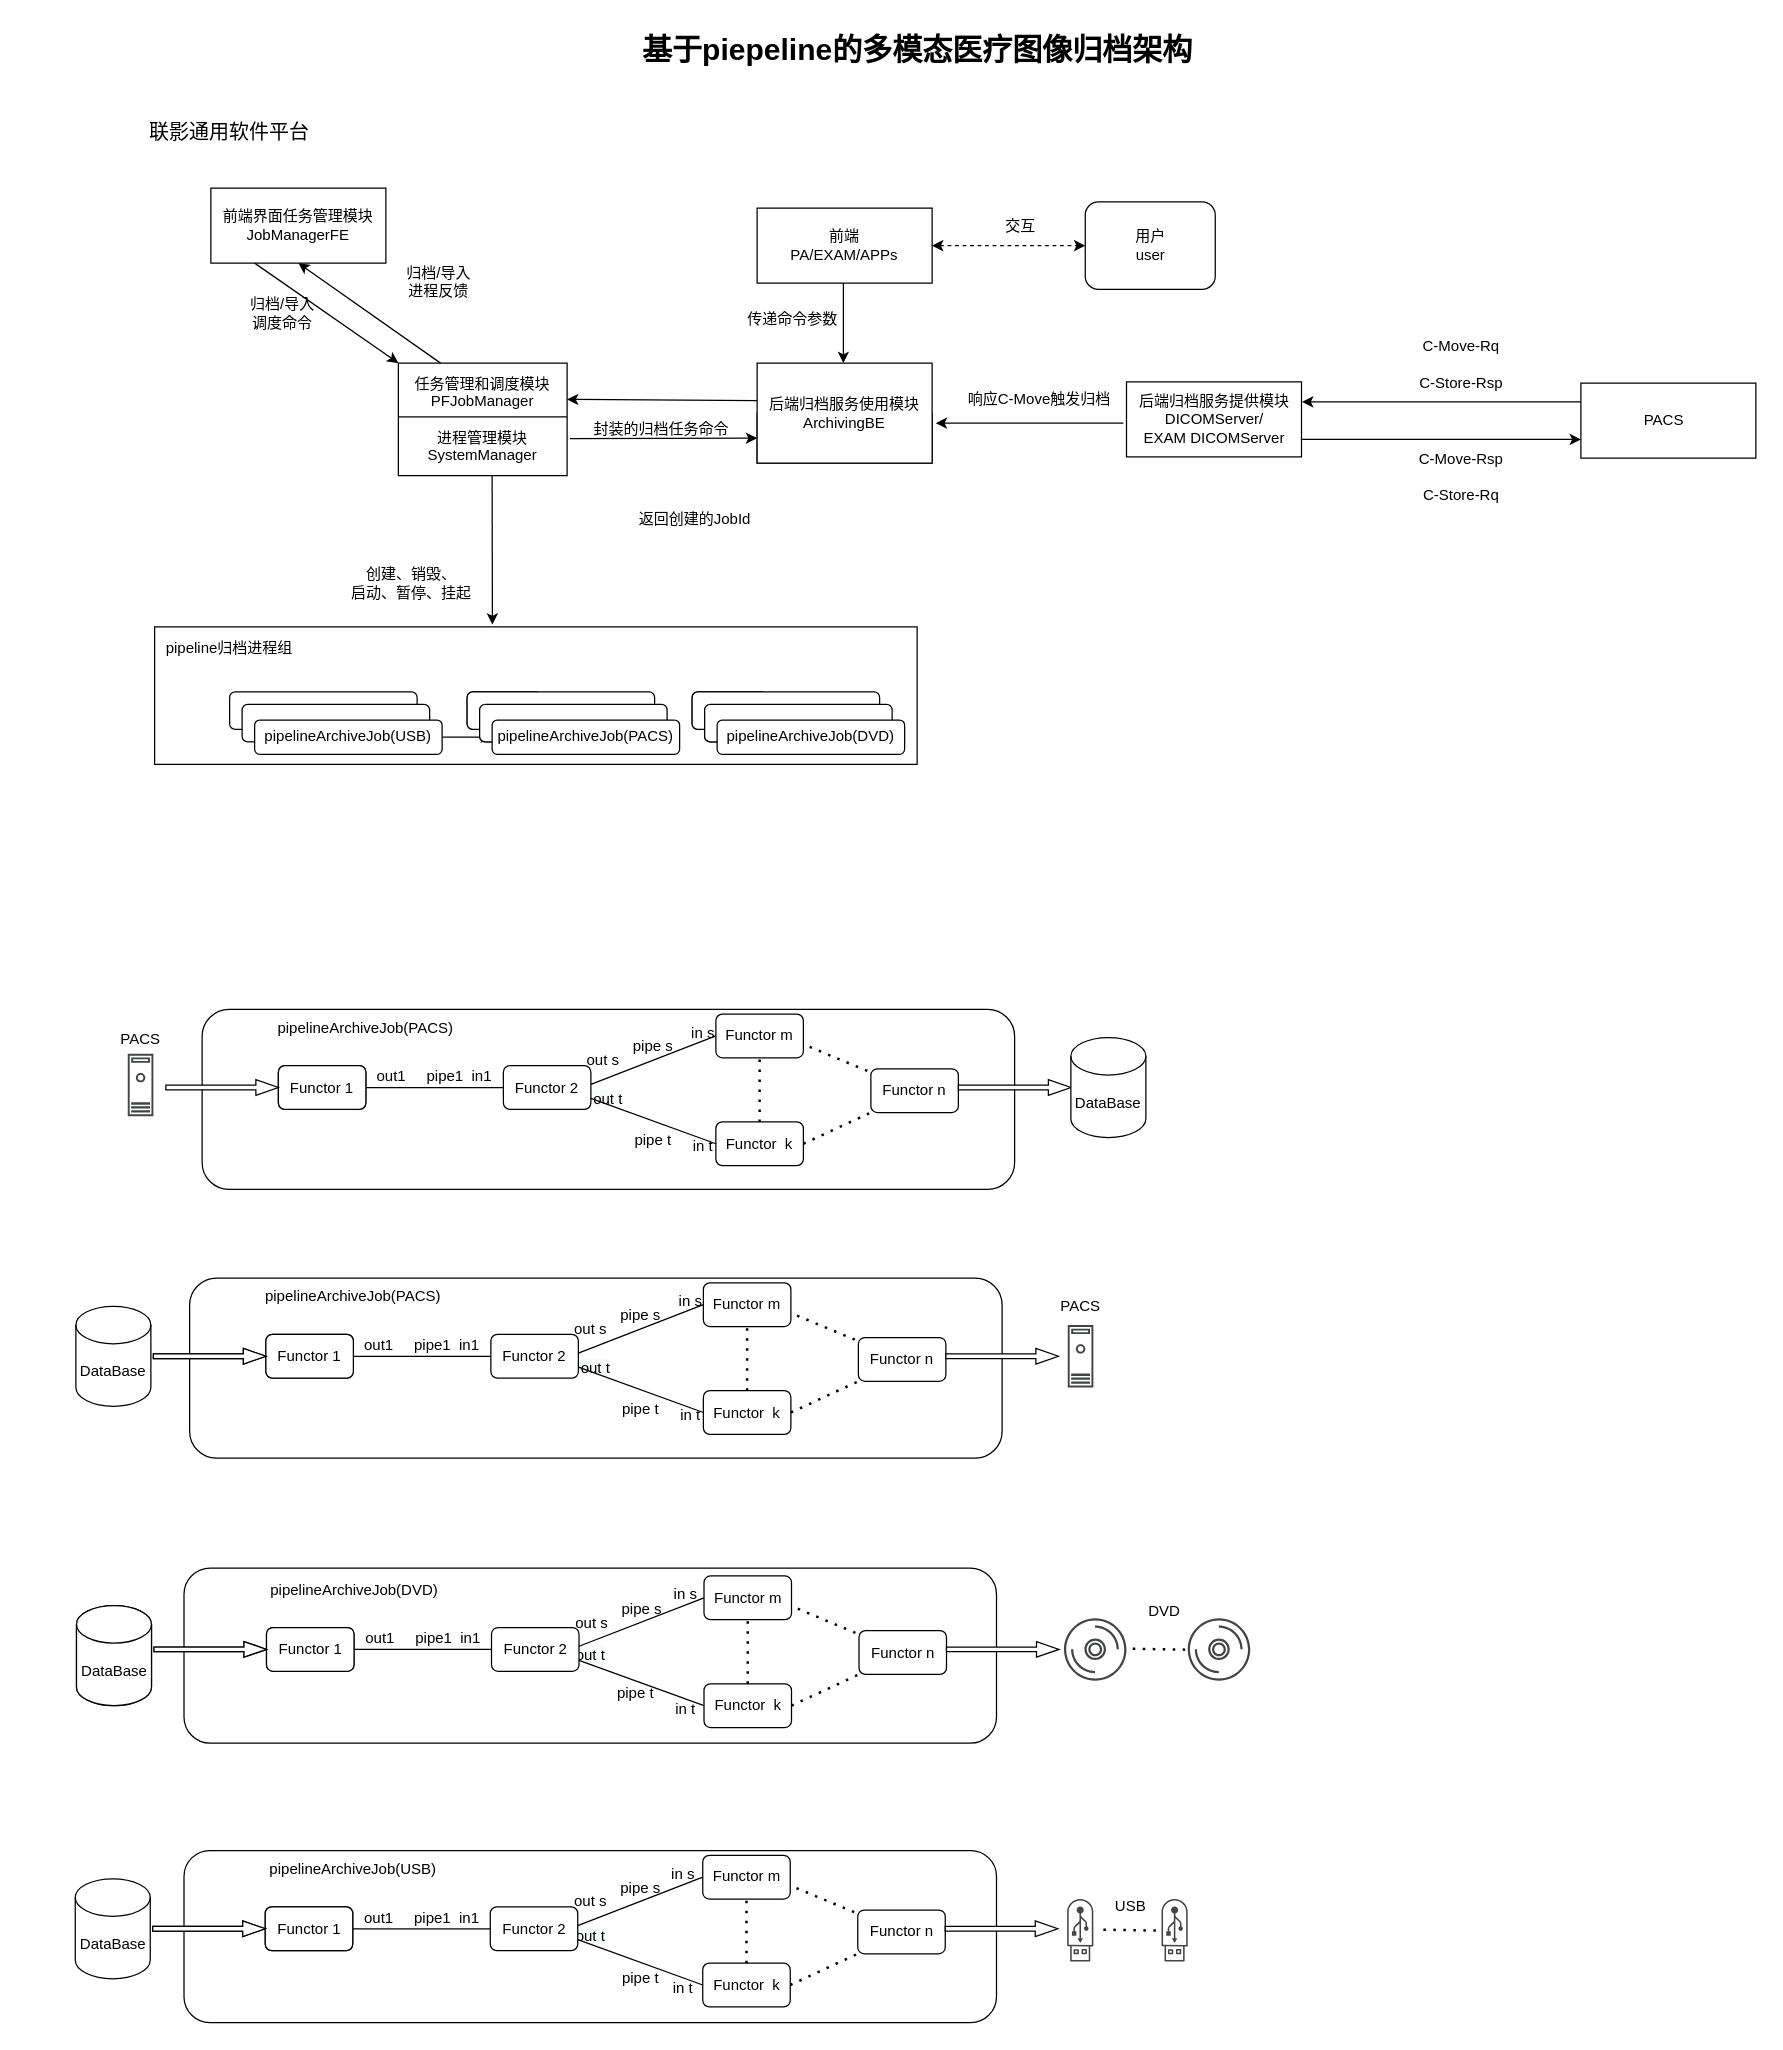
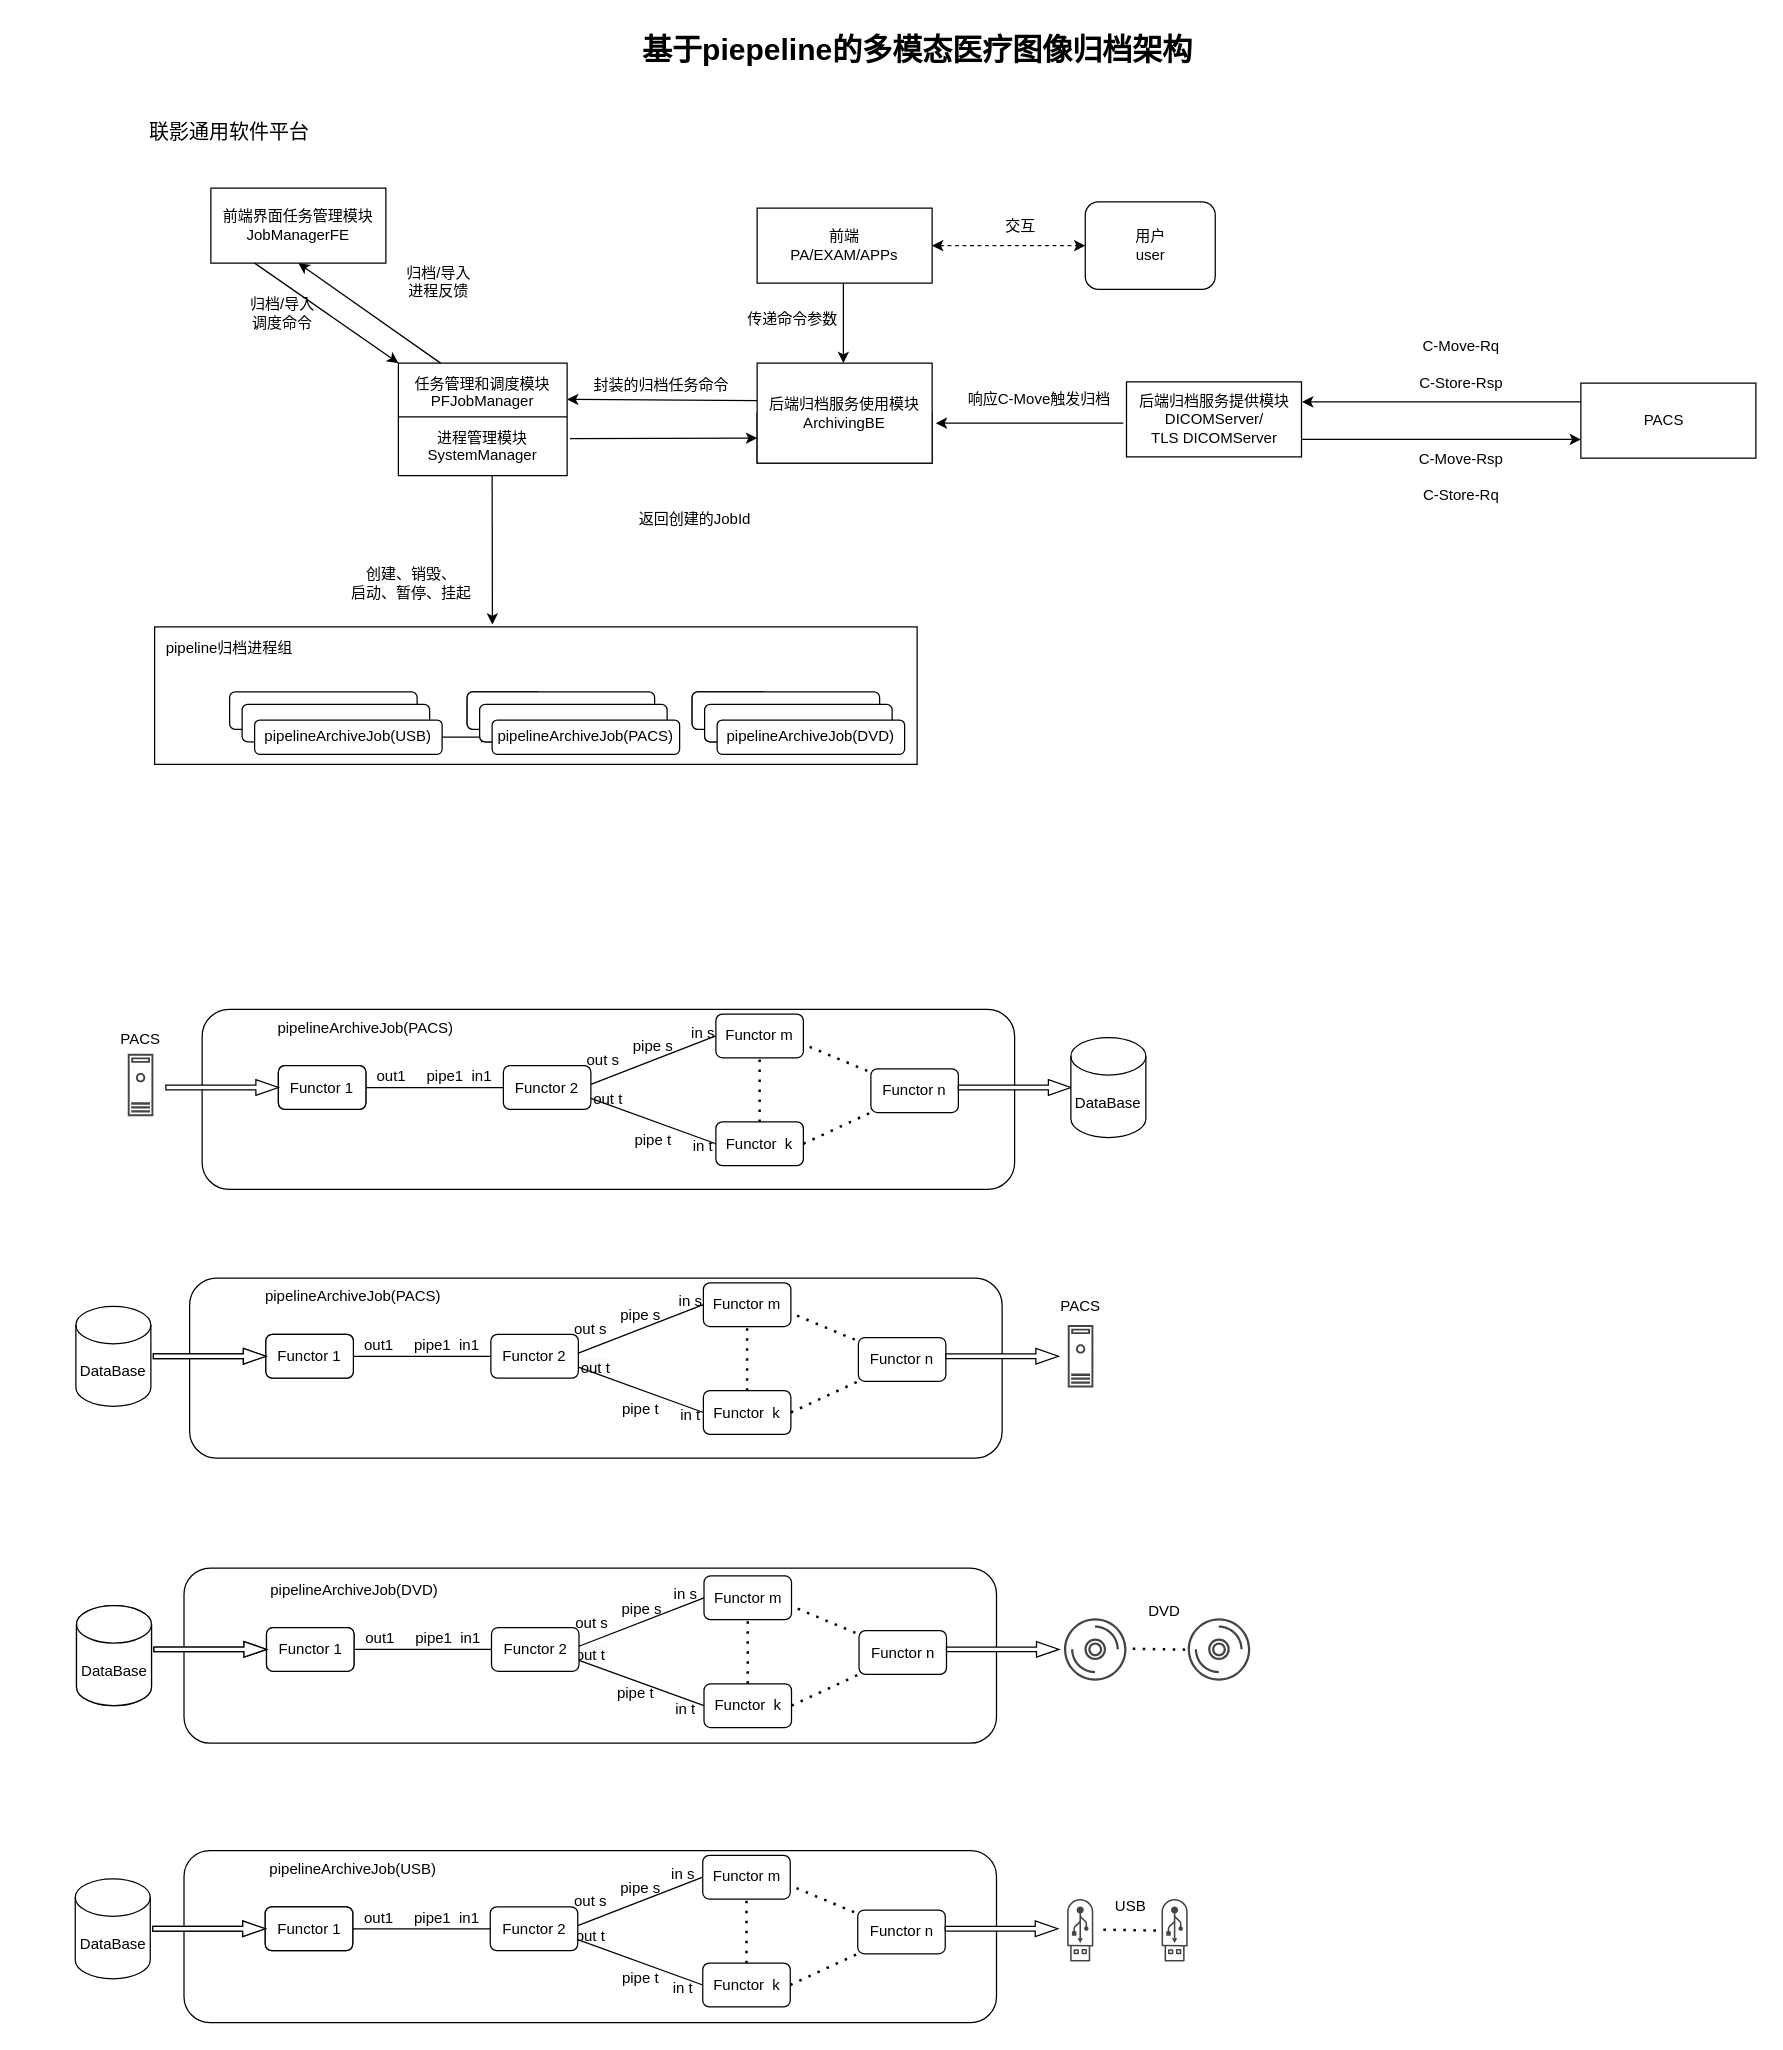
- <mxCell id="116" value="后端归档服务提供模块&lt;br&gt;DICOMServer/&lt;br&gt;EXAM DICOMServer" style="rounded=0;whiteSpace=wrap;html=1;" parent="1" vertex="1"><mxGeometry x="900.5" y="305" width="140" height="60" as="geometry" /></mxCell>
+ <mxCell id="116" value="后端归档服务提供模块&lt;br&gt;DICOMServer/&lt;br&gt;TLS DICOMServer" style="rounded=0;whiteSpace=wrap;html=1;" parent="1" vertex="1"><mxGeometry x="900.5" y="305" width="140" height="60" as="geometry" /></mxCell>
- <mxCell id="10" value="封装的归档任务命令" style="text;html=1;align=center;verticalAlign=middle;resizable=0;points=[];autosize=1;strokeColor=none;fillColor=none;" parent="1" vertex="1"><mxGeometry x="468" y="332.5" width="120" height="20" as="geometry" /></mxCell>
+ <mxCell id="10" value="封装的归档任务命令" style="text;html=1;align=center;verticalAlign=middle;resizable=0;points=[];autosize=1;strokeColor=none;fillColor=none;" parent="1" vertex="1"><mxGeometry x="468" y="297.5" width="120" height="20" as="geometry" /></mxCell>
